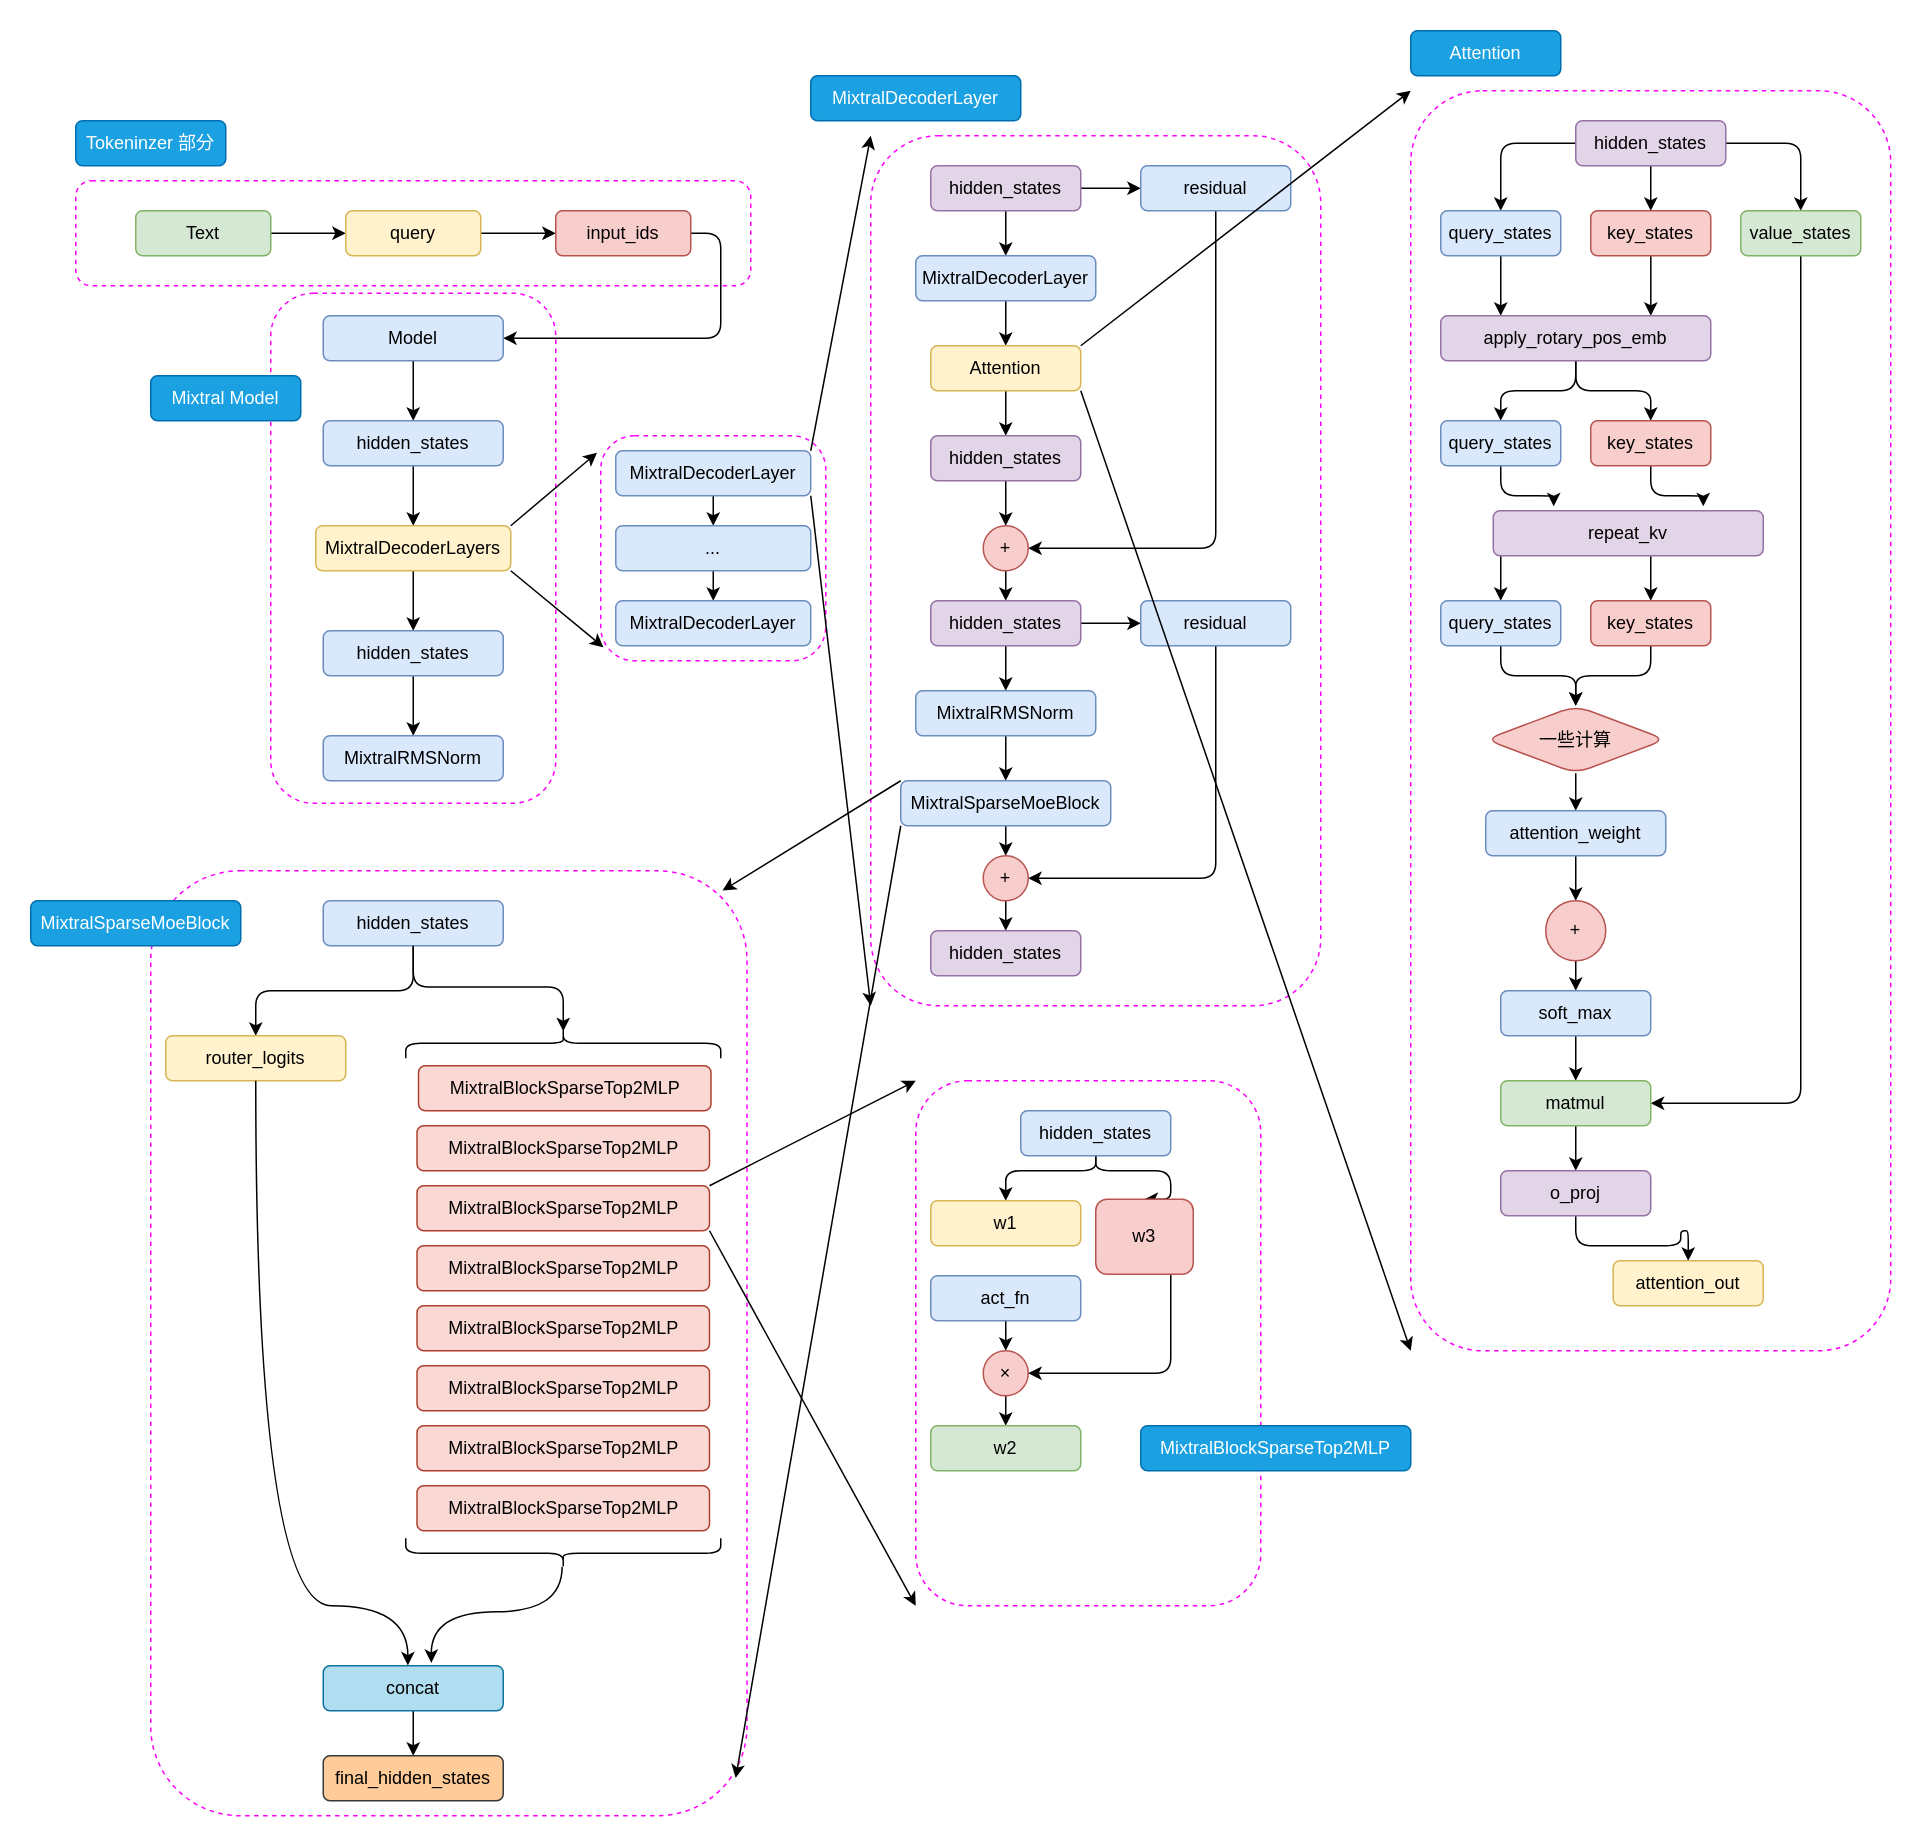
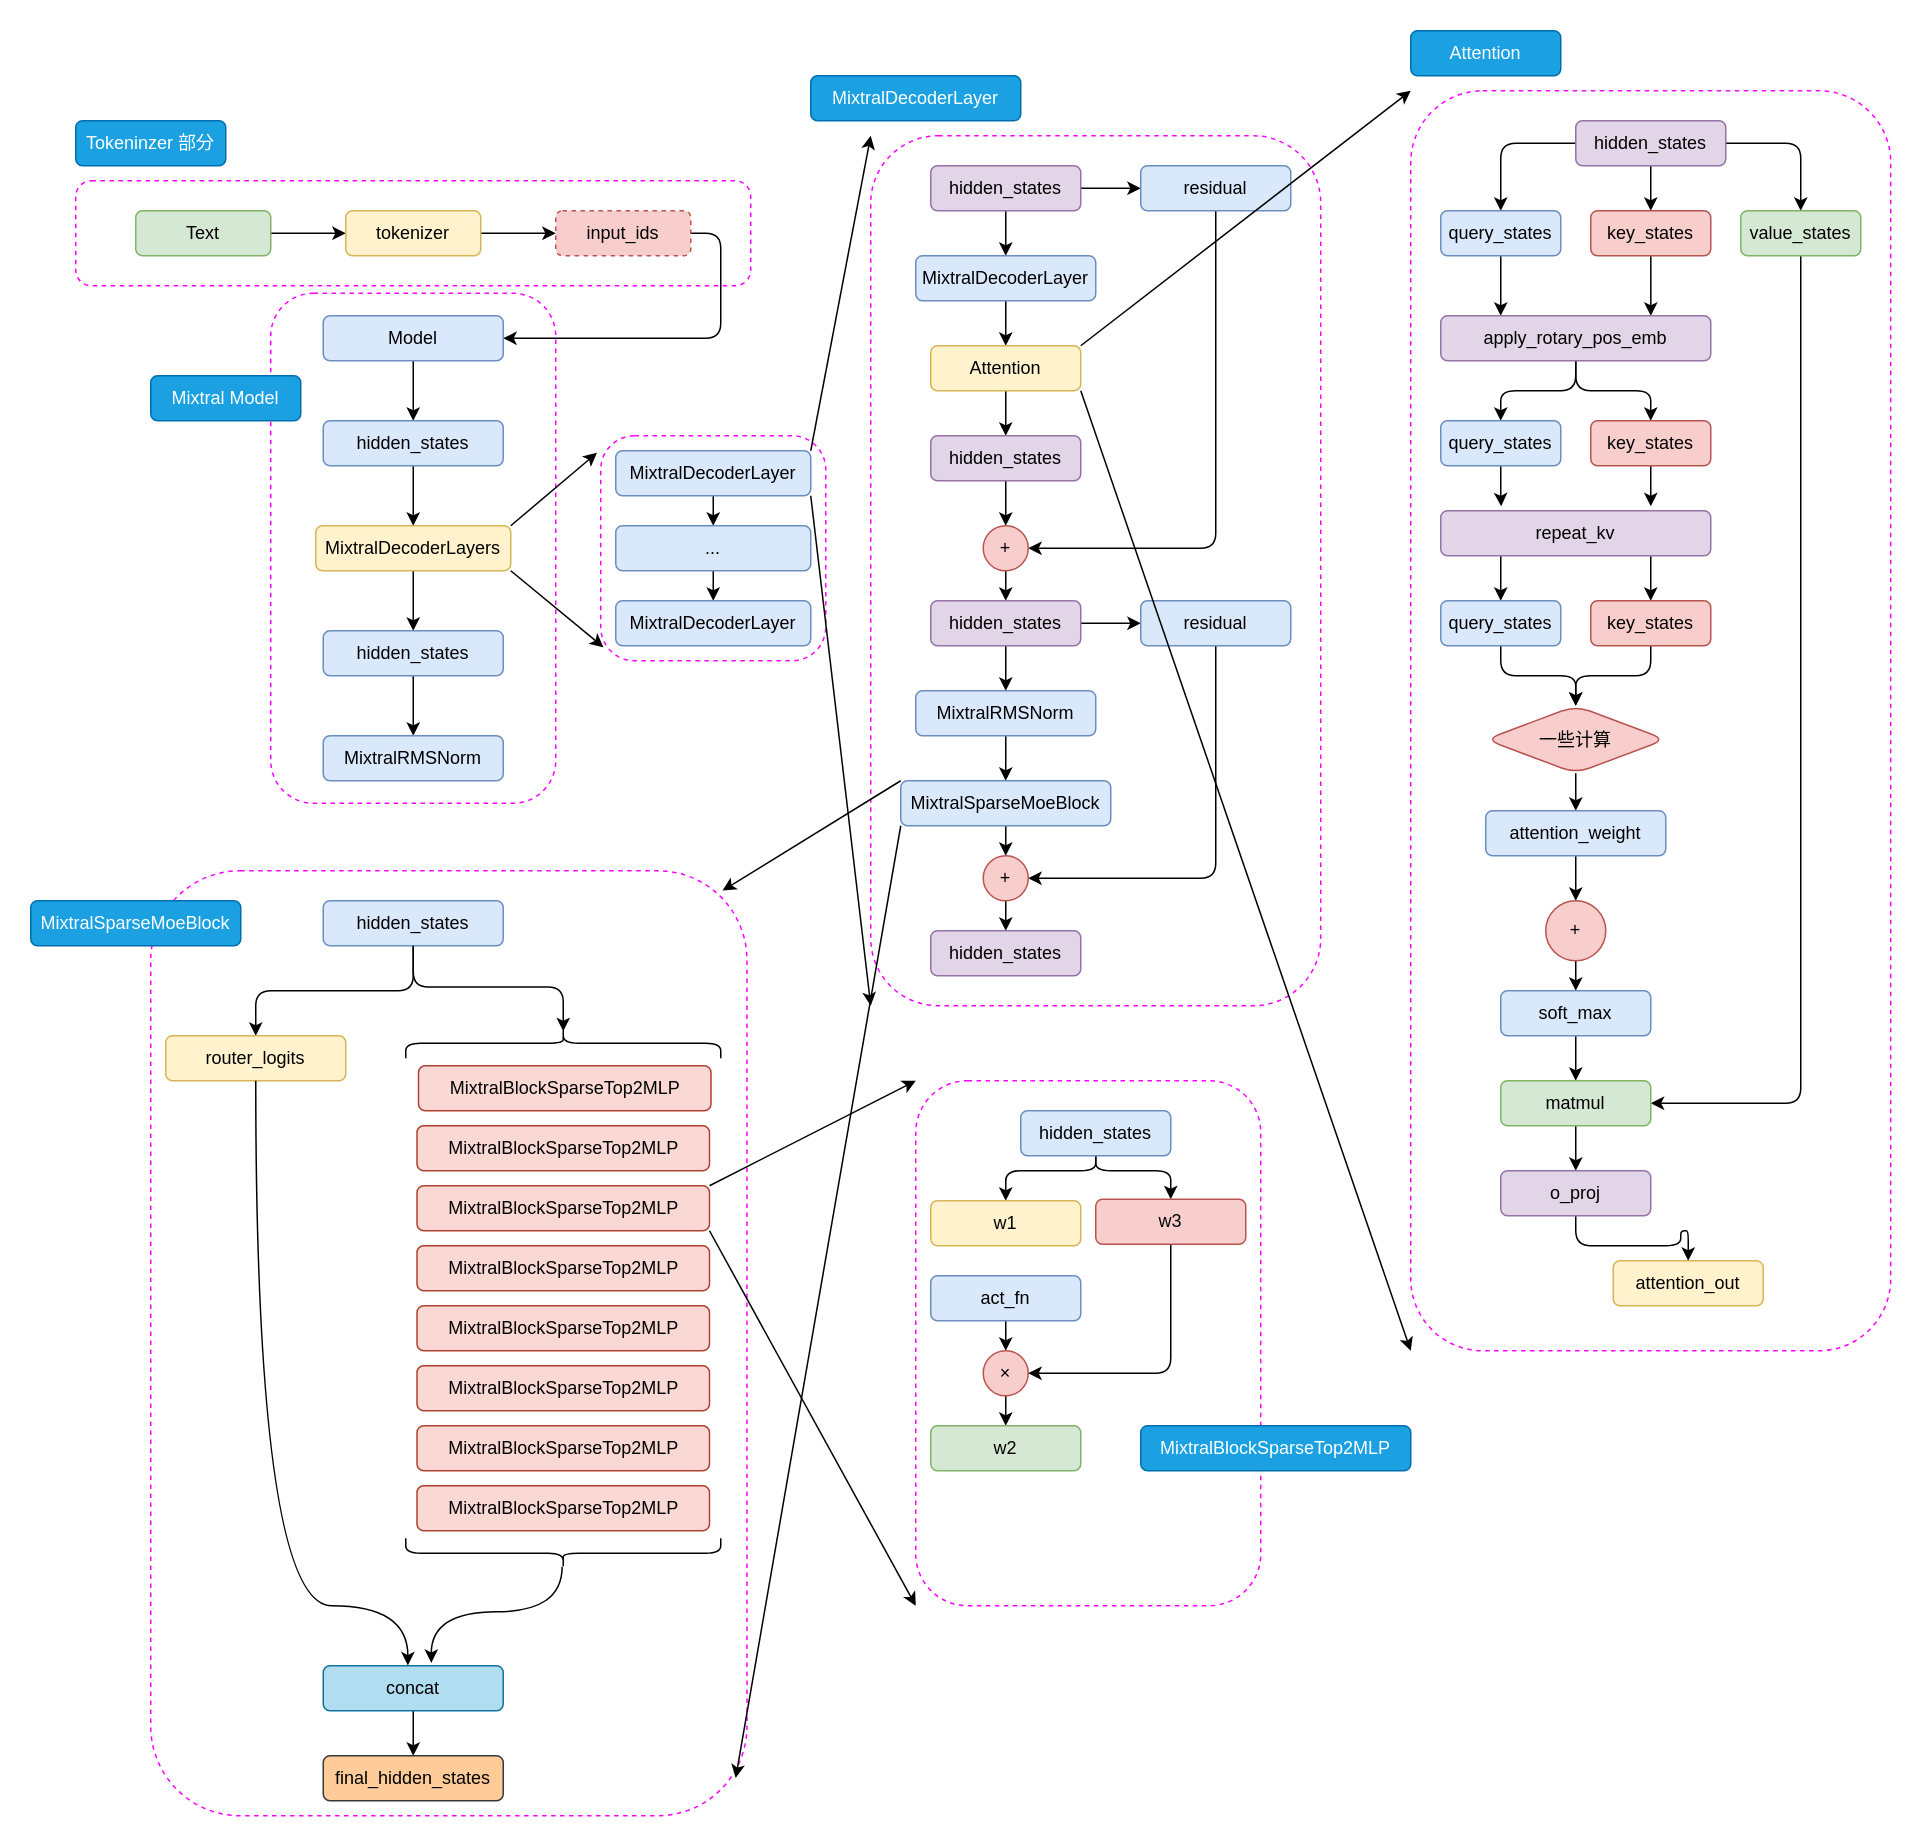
- <mxCell id="11" value="query" style="rounded=1;whiteSpace=wrap;html=1;fillColor=#fff2cc;strokeColor=#d6b656;" parent="1" vertex="1"><mxGeometry x="230" y="140" width="90" height="30" as="geometry" /></mxCell>
+ <mxCell id="11" value="tokenizer" style="rounded=1;whiteSpace=wrap;html=1;fillColor=#fff2cc;strokeColor=#d6b656;" parent="1" vertex="1"><mxGeometry x="230" y="140" width="90" height="30" as="geometry" /></mxCell>
- <mxCell id="13" value="input_ids" style="rounded=1;whiteSpace=wrap;html=1;fillColor=#f8cecc;strokeColor=#b85450;" parent="1" vertex="1"><mxGeometry x="370" y="140" width="90" height="30" as="geometry" /></mxCell>
+ <mxCell id="13" value="input_ids" style="rounded=1;whiteSpace=wrap;html=1;fillColor=#f8cecc;strokeColor=#b85450;dashed=1;" parent="1" vertex="1"><mxGeometry x="370" y="140" width="90" height="30" as="geometry" /></mxCell>
- <mxCell id="79" value="repeat_kv" style="rounded=1;whiteSpace=wrap;html=1;strokeColor=#9673a6;fillColor=#e1d5e7;" parent="1" vertex="1"><mxGeometry x="995" y="340" width="180" height="30" as="geometry" /></mxCell>
+ <mxCell id="79" value="repeat_kv" style="rounded=1;whiteSpace=wrap;html=1;strokeColor=#9673a6;fillColor=#e1d5e7;" parent="1" vertex="1"><mxGeometry x="960" y="340" width="180" height="30" as="geometry" /></mxCell>
- <mxCell id="133" value="w3" style="rounded=1;whiteSpace=wrap;html=1;strokeColor=#b85450;fillColor=#f8cecc;" parent="1" vertex="1"><mxGeometry x="730" y="799" width="65" height="50" as="geometry" /></mxCell>
+ <mxCell id="133" value="w3" style="rounded=1;whiteSpace=wrap;html=1;strokeColor=#b85450;fillColor=#f8cecc;" parent="1" vertex="1"><mxGeometry x="730" y="799" width="100" height="30" as="geometry" /></mxCell>
